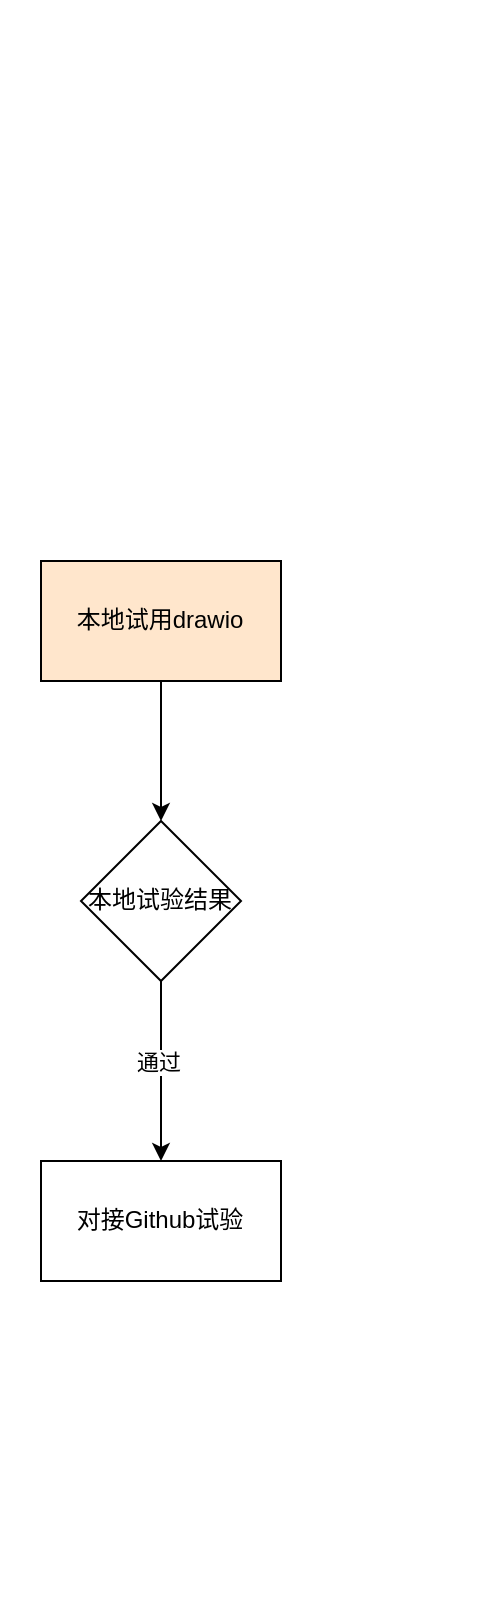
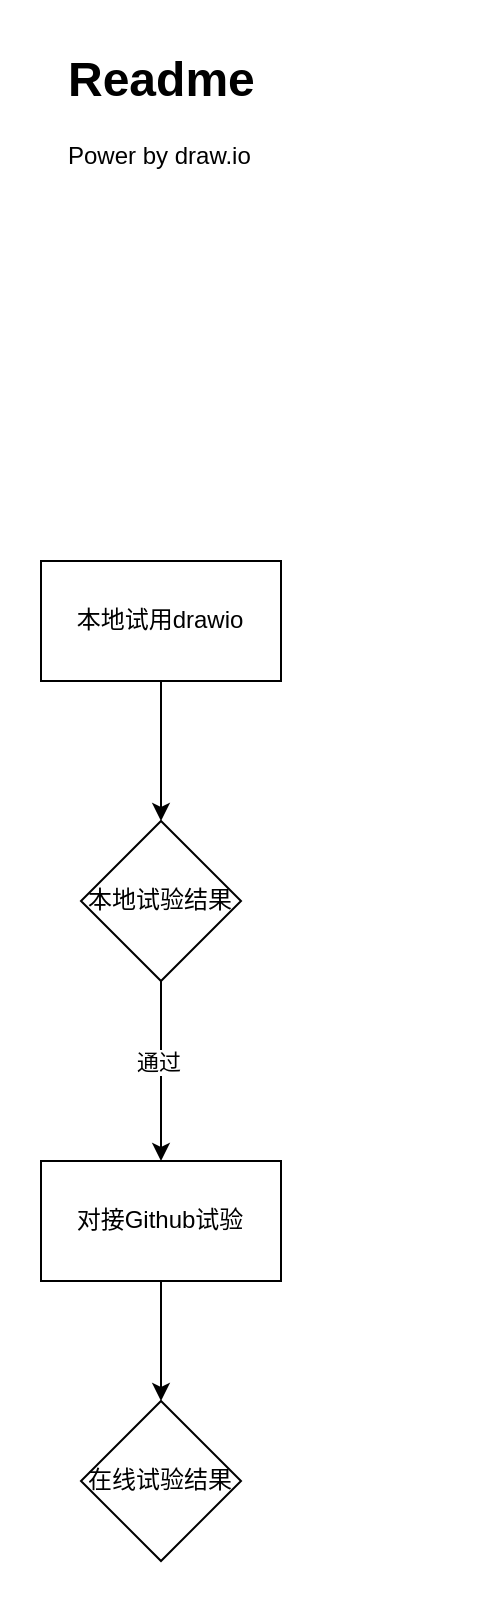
+ <mxCell id="2" value="&lt;h1&gt;Readme&lt;/h1&gt;&lt;p&gt;Power by draw.io&lt;/p&gt;" style="text;html=1;strokeColor=none;fillColor=none;spacing=5;spacingTop=-20;whiteSpace=wrap;overflow=hidden;rounded=0;" vertex="1" parent="1"><mxGeometry x="29" y="20" width="190" height="120" as="geometry" /></mxCell>
- <mxCell id="4" value="本地试用drawio" style="whiteSpace=wrap;html=1;rounded=0;fillColor=#ffe6cc;" vertex="1" parent="1"><mxGeometry x="20" y="280" width="120" height="60" as="geometry" /></mxCell>
+ <mxCell id="4" value="本地试用drawio" style="whiteSpace=wrap;html=1;rounded=0;" vertex="1" parent="1"><mxGeometry x="20" y="280" width="120" height="60" as="geometry" /></mxCell>
+ <mxCell id="8" value="" style="edgeStyle=orthogonalEdgeStyle;rounded=0;orthogonalLoop=1;jettySize=auto;html=1;" edge="1" parent="1" source="9" target="10"><mxGeometry relative="1" as="geometry" /></mxCell>
+ <mxCell id="10" value="在线试验结果" style="rhombus;whiteSpace=wrap;html=1;rounded=0;" vertex="1" parent="1"><mxGeometry x="40" y="700" width="80" height="80" as="geometry" /></mxCell>
